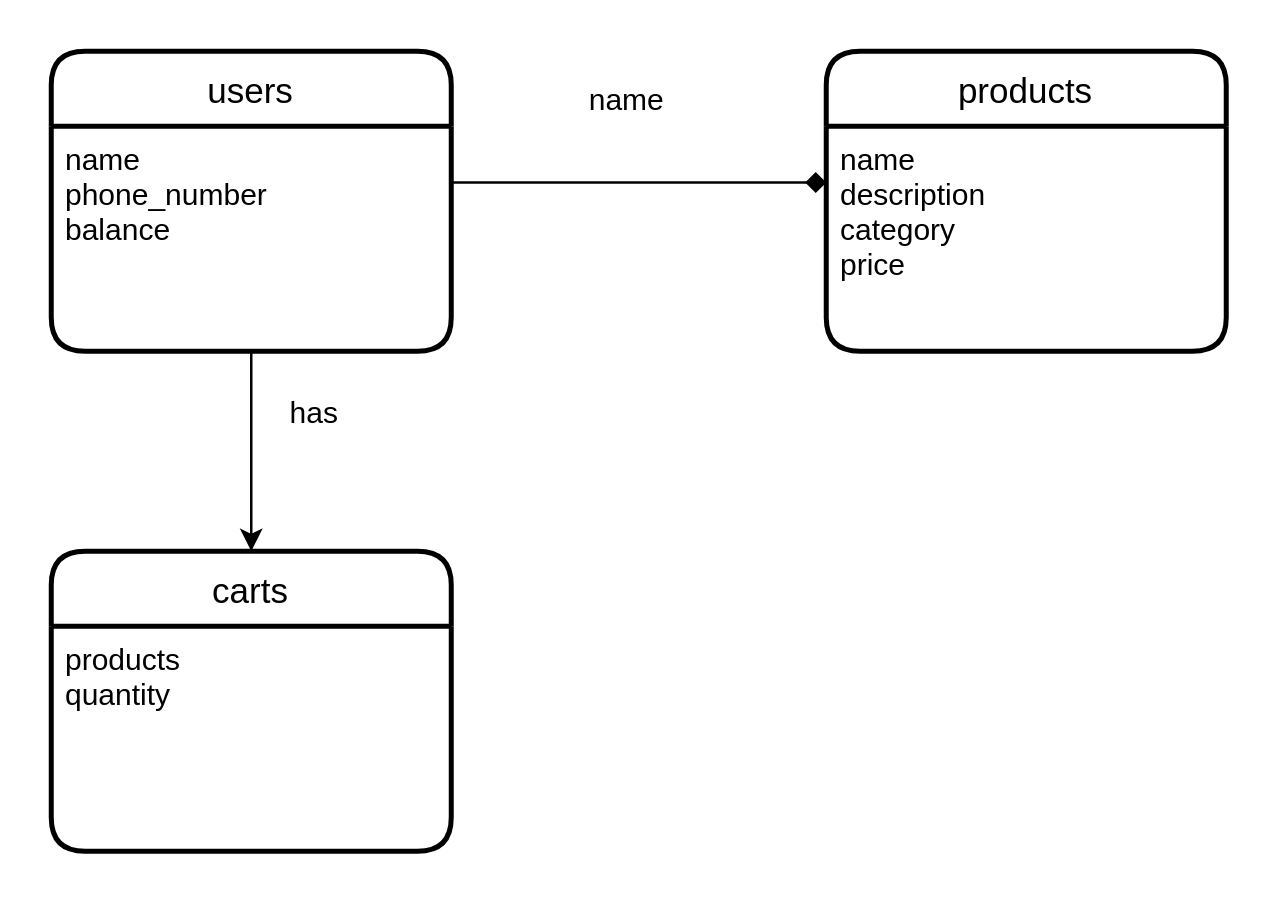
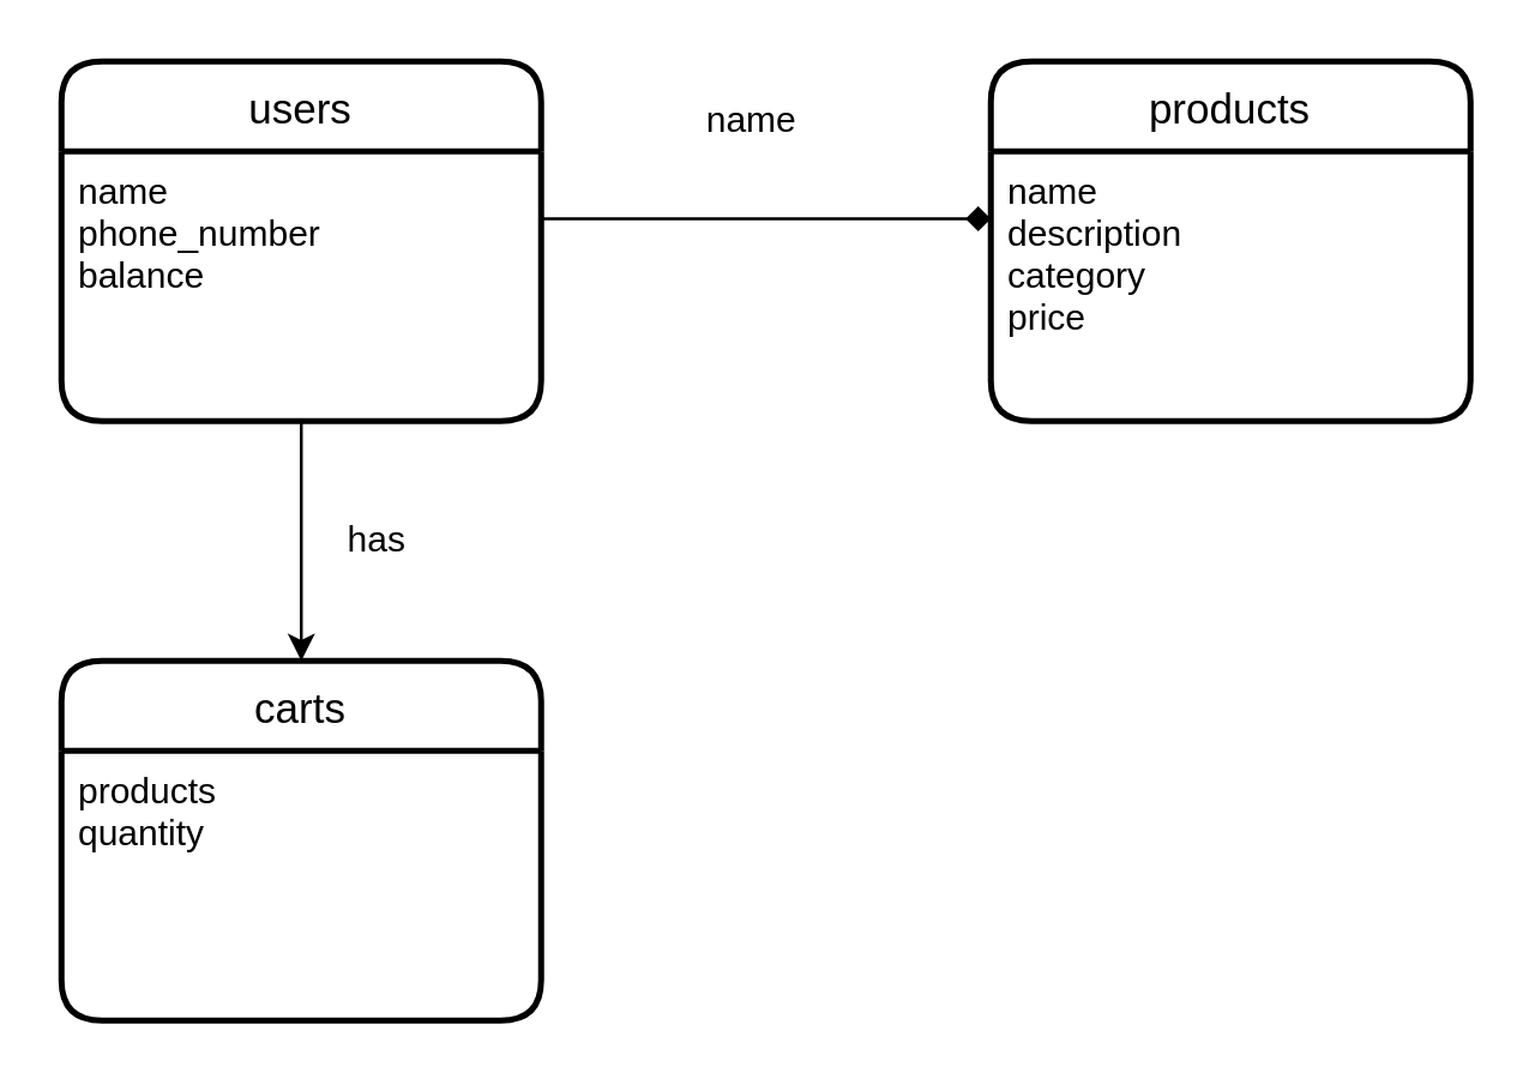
- <mxCell id="11" value="has" style="text;html=1;align=center;verticalAlign=middle;resizable=0;points=[];autosize=1;strokeColor=none;fillColor=none;" parent="1" vertex="1"><mxGeometry x="110" y="155" width="30" height="20" as="geometry" /></mxCell>
+ <mxCell id="11" value="has" style="text;html=1;align=center;verticalAlign=middle;resizable=0;points=[];autosize=1;strokeColor=none;fillColor=none;" parent="1" vertex="1"><mxGeometry x="110" y="170" width="30" height="20" as="geometry" /></mxCell>
